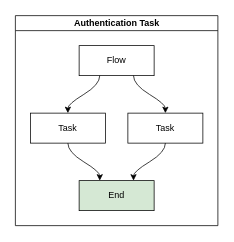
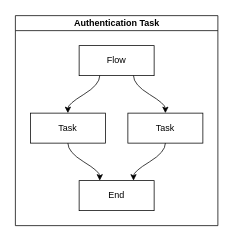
- <mxCell id="8" value="End" style="whiteSpace=wrap;html=1;fillColor=#d5e8d4;" vertex="1" parent="2"><mxGeometry x="85" y="220" width="100" height="40" as="geometry" /></mxCell>
+ <mxCell id="8" value="End" style="whiteSpace=wrap;html=1;" vertex="1" parent="2"><mxGeometry x="85" y="220" width="100" height="40" as="geometry" /></mxCell>
